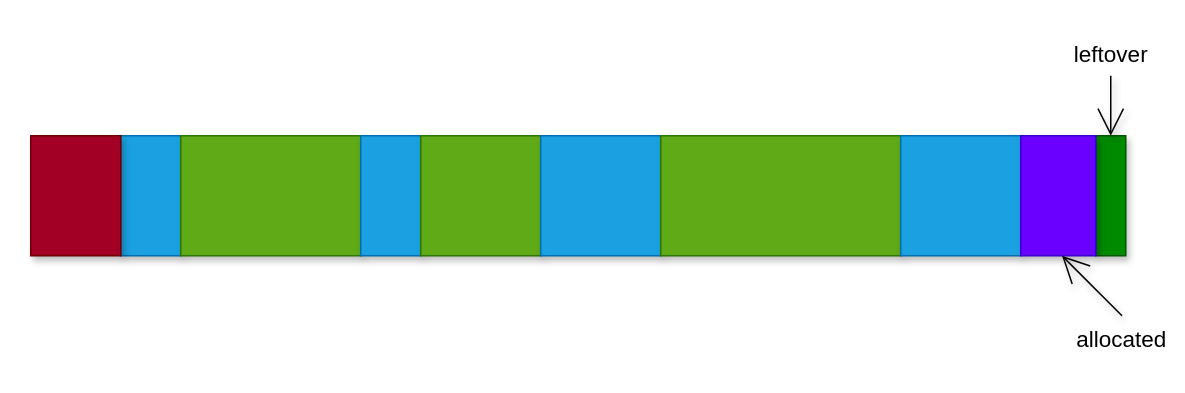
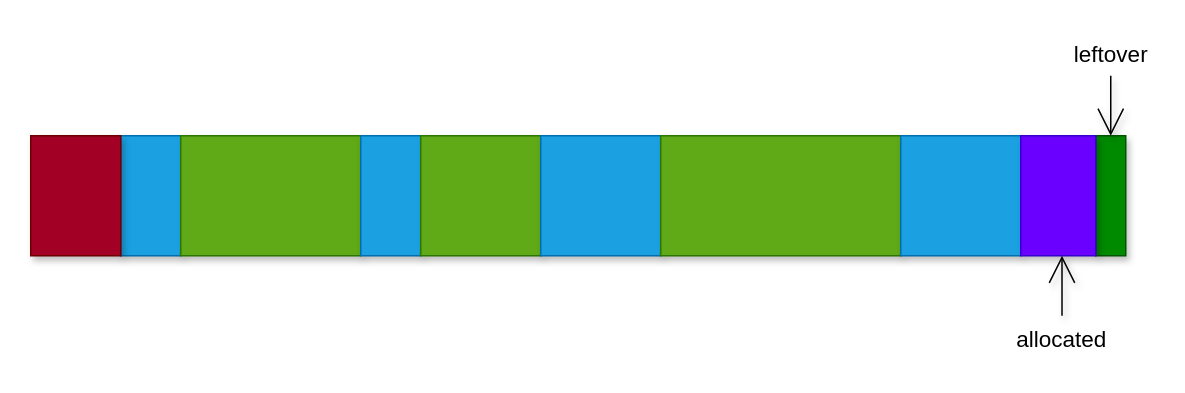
- <mxCell id="13" value="allocated" style="text;html=1;strokeColor=none;fillColor=none;align=center;verticalAlign=middle;whiteSpace=wrap;rounded=0;fontSize=15;shadow=1;" vertex="1" parent="1"><mxGeometry x="720" y="210" width="55" height="30" as="geometry" /></mxCell>
+ <mxCell id="13" value="allocated" style="text;html=1;strokeColor=none;fillColor=none;align=center;verticalAlign=middle;whiteSpace=wrap;rounded=0;fontSize=15;shadow=1;" vertex="1" parent="1"><mxGeometry x="680" y="210" width="55" height="30" as="geometry" /></mxCell>
